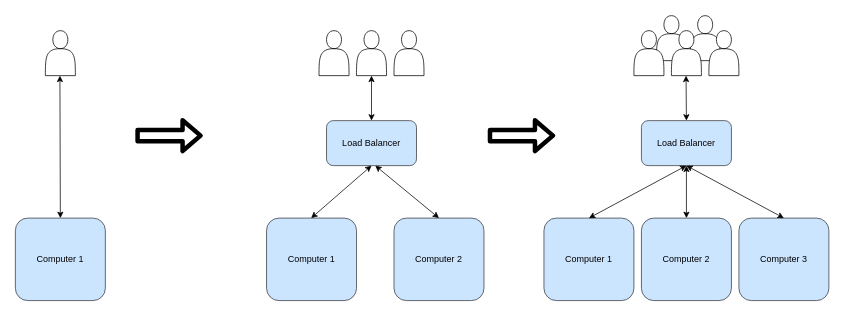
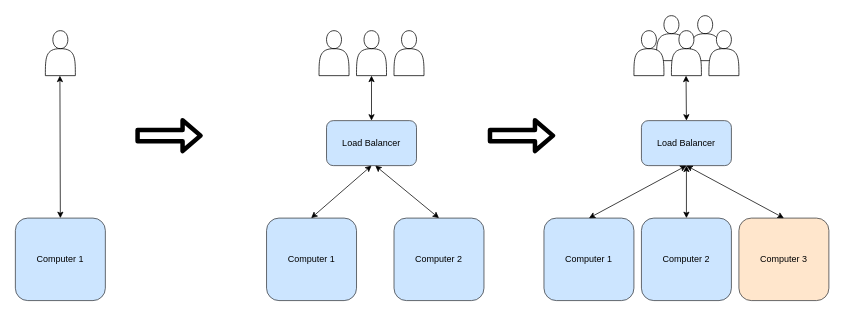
- <mxCell id="22" value="Computer 3" style="rounded=1;whiteSpace=wrap;html=1;fillColor=#cce5ff;strokeColor=#36393d;fontColor=#000000;" parent="1" vertex="1"><mxGeometry x="985" y="290" width="120" height="110" as="geometry" /></mxCell>
+ <mxCell id="22" value="Computer 3" style="rounded=1;whiteSpace=wrap;html=1;fillColor=#ffe6cc;strokeColor=#36393d;fontColor=#000000;" parent="1" vertex="1"><mxGeometry x="985" y="290" width="120" height="110" as="geometry" /></mxCell>
